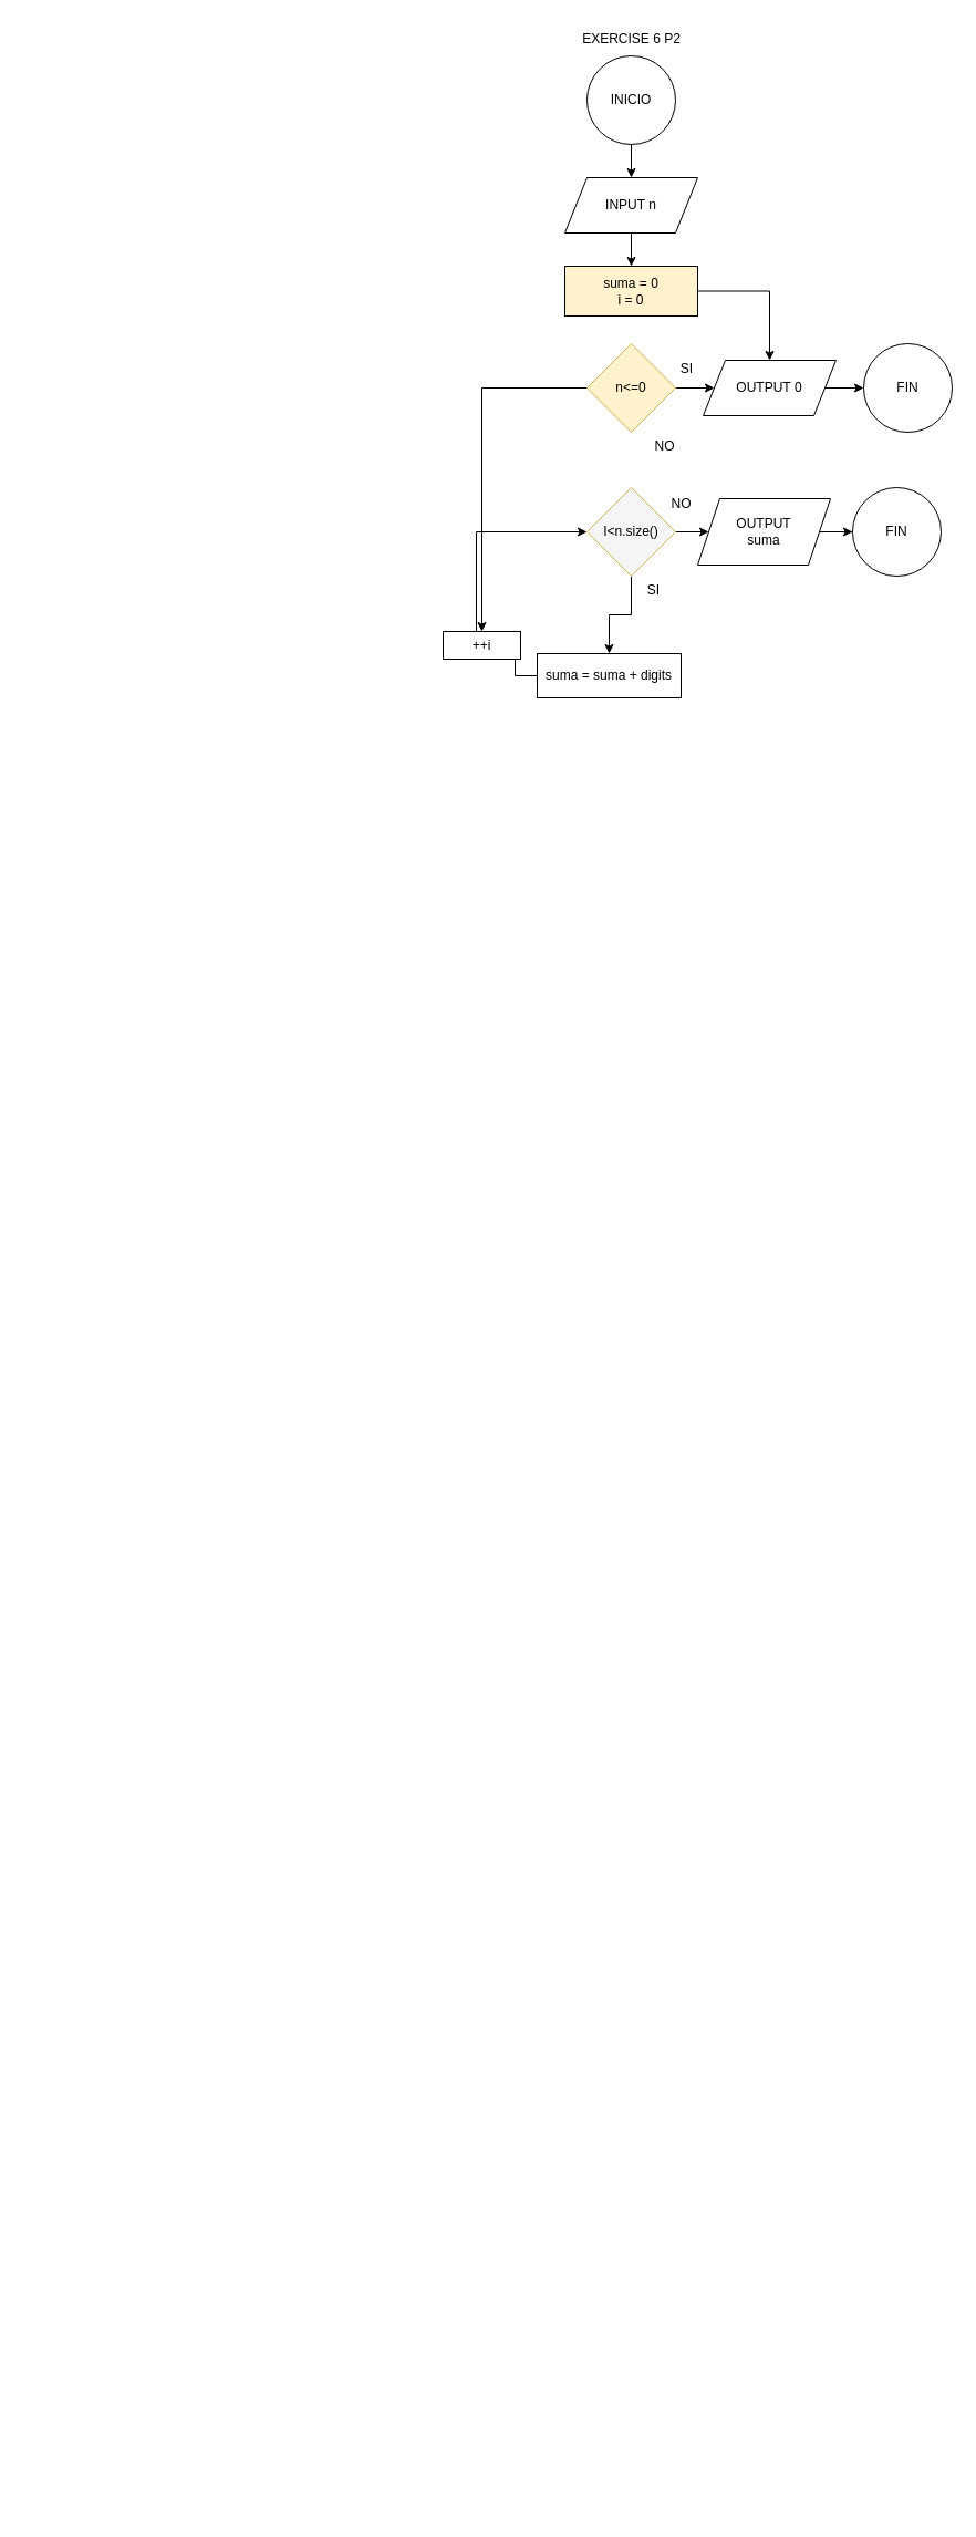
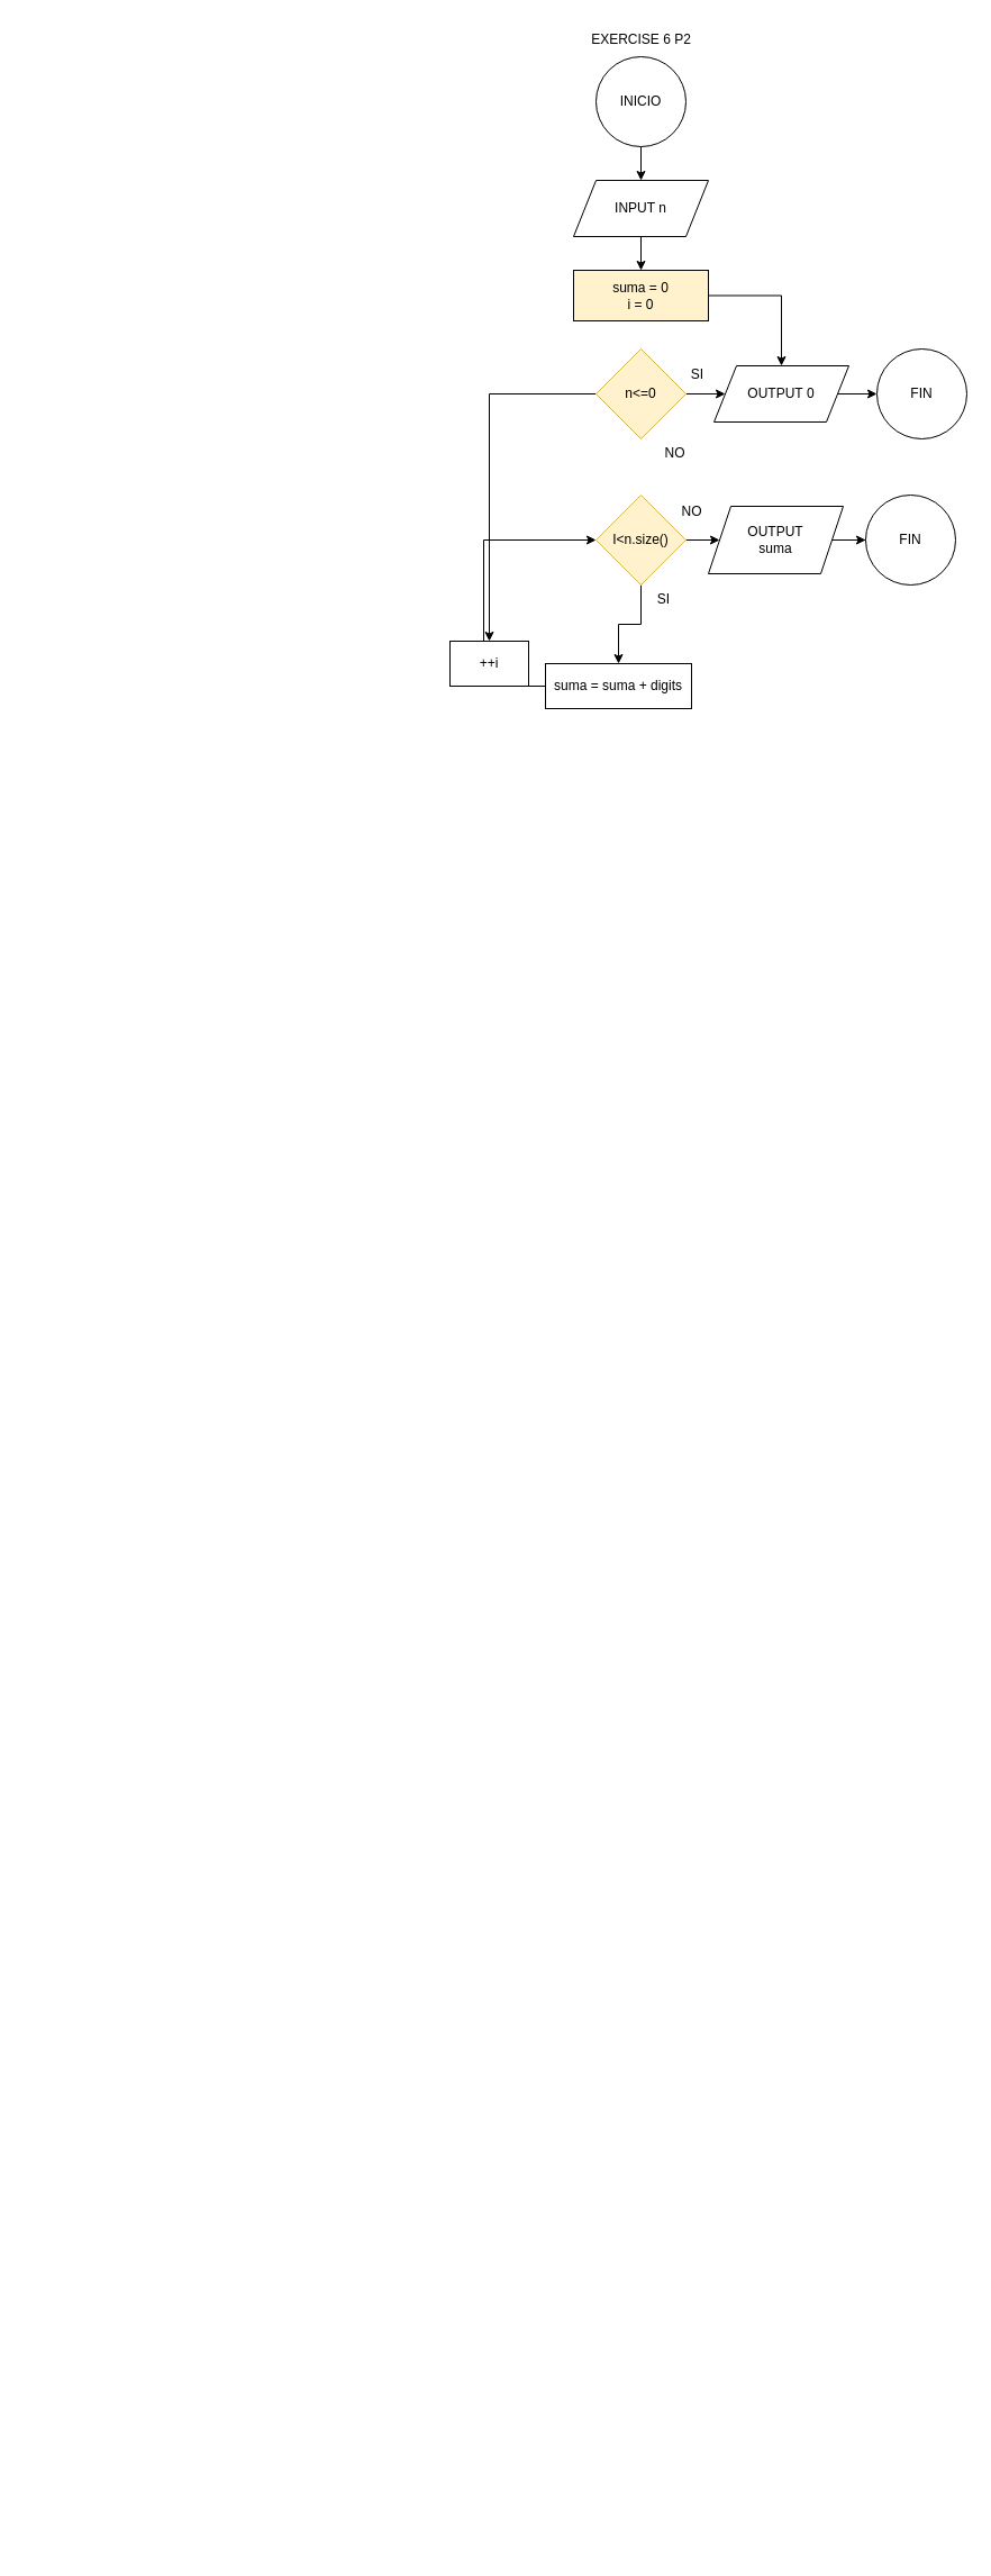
- <mxCell id="19" value="I&amp;lt;n.size()" style="rhombus;whiteSpace=wrap;html=1;fillColor=#f5f5f5;strokeColor=#d6b656;" vertex="1" parent="1"><mxGeometry x="530" y="440" width="80" height="80" as="geometry" /></mxCell>
+ <mxCell id="19" value="I&amp;lt;n.size()" style="rhombus;whiteSpace=wrap;html=1;fillColor=#fff2cc;strokeColor=#d6b656;" vertex="1" parent="1"><mxGeometry x="530" y="440" width="80" height="80" as="geometry" /></mxCell>
- <mxCell id="24" value="++i" style="whiteSpace=wrap;html=1;" vertex="1" parent="1"><mxGeometry x="400" y="570" width="70" height="25" as="geometry" /></mxCell>
+ <mxCell id="24" value="++i" style="whiteSpace=wrap;html=1;" vertex="1" parent="1"><mxGeometry x="400" y="570" width="70" height="40" as="geometry" /></mxCell>
